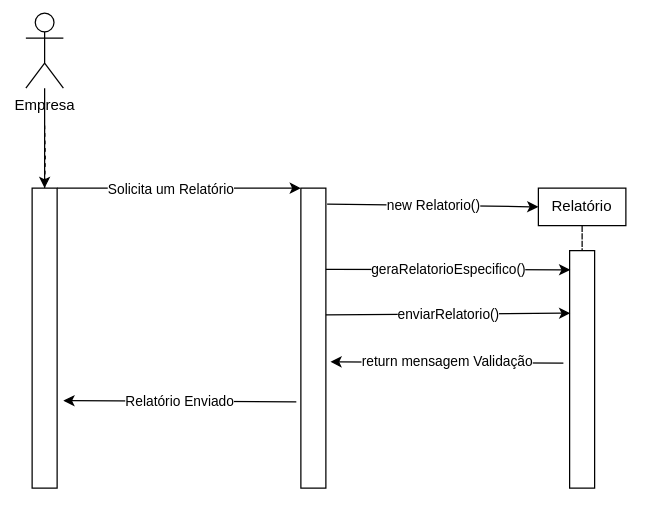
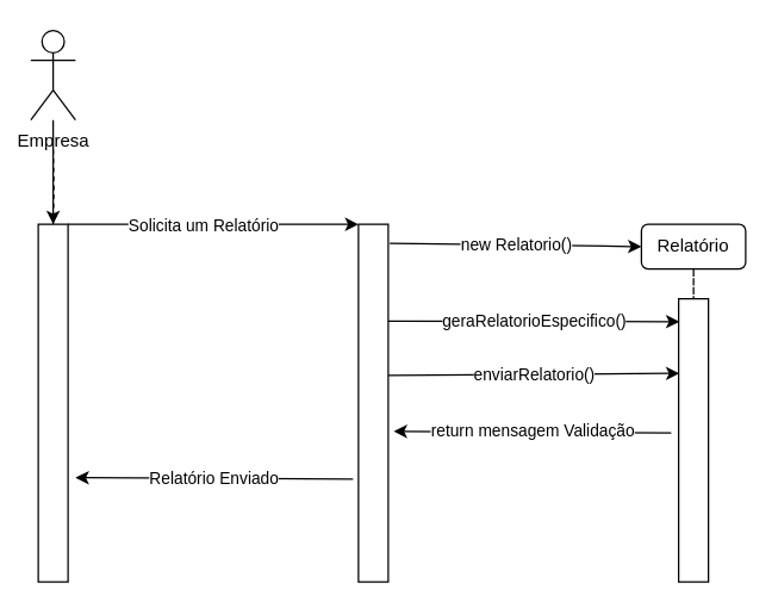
- <mxCell id="4" value="Empresa" style="shape=umlActor;verticalLabelPosition=bottom;verticalAlign=top;html=1;outlineConnect=0;" parent="1" vertex="1"><mxGeometry x="20" y="10" width="30" height="60" as="geometry" /></mxCell>
+ <mxCell id="4" value="Empresa" style="shape=umlActor;verticalLabelPosition=bottom;verticalAlign=top;html=1;outlineConnect=0;" parent="1" vertex="1"><mxGeometry x="20" y="20" width="30" height="60" as="geometry" /></mxCell>
- <mxCell id="10" value="Relatório" style="rounded=0;whiteSpace=wrap;html=1;" parent="1" vertex="1"><mxGeometry x="430" y="150" width="70" height="30" as="geometry" /></mxCell>
+ <mxCell id="10" value="Relatório" style="whiteSpace=wrap;html=1;rounded=1;" parent="1" vertex="1"><mxGeometry x="430" y="150" width="70" height="30" as="geometry" /></mxCell>
